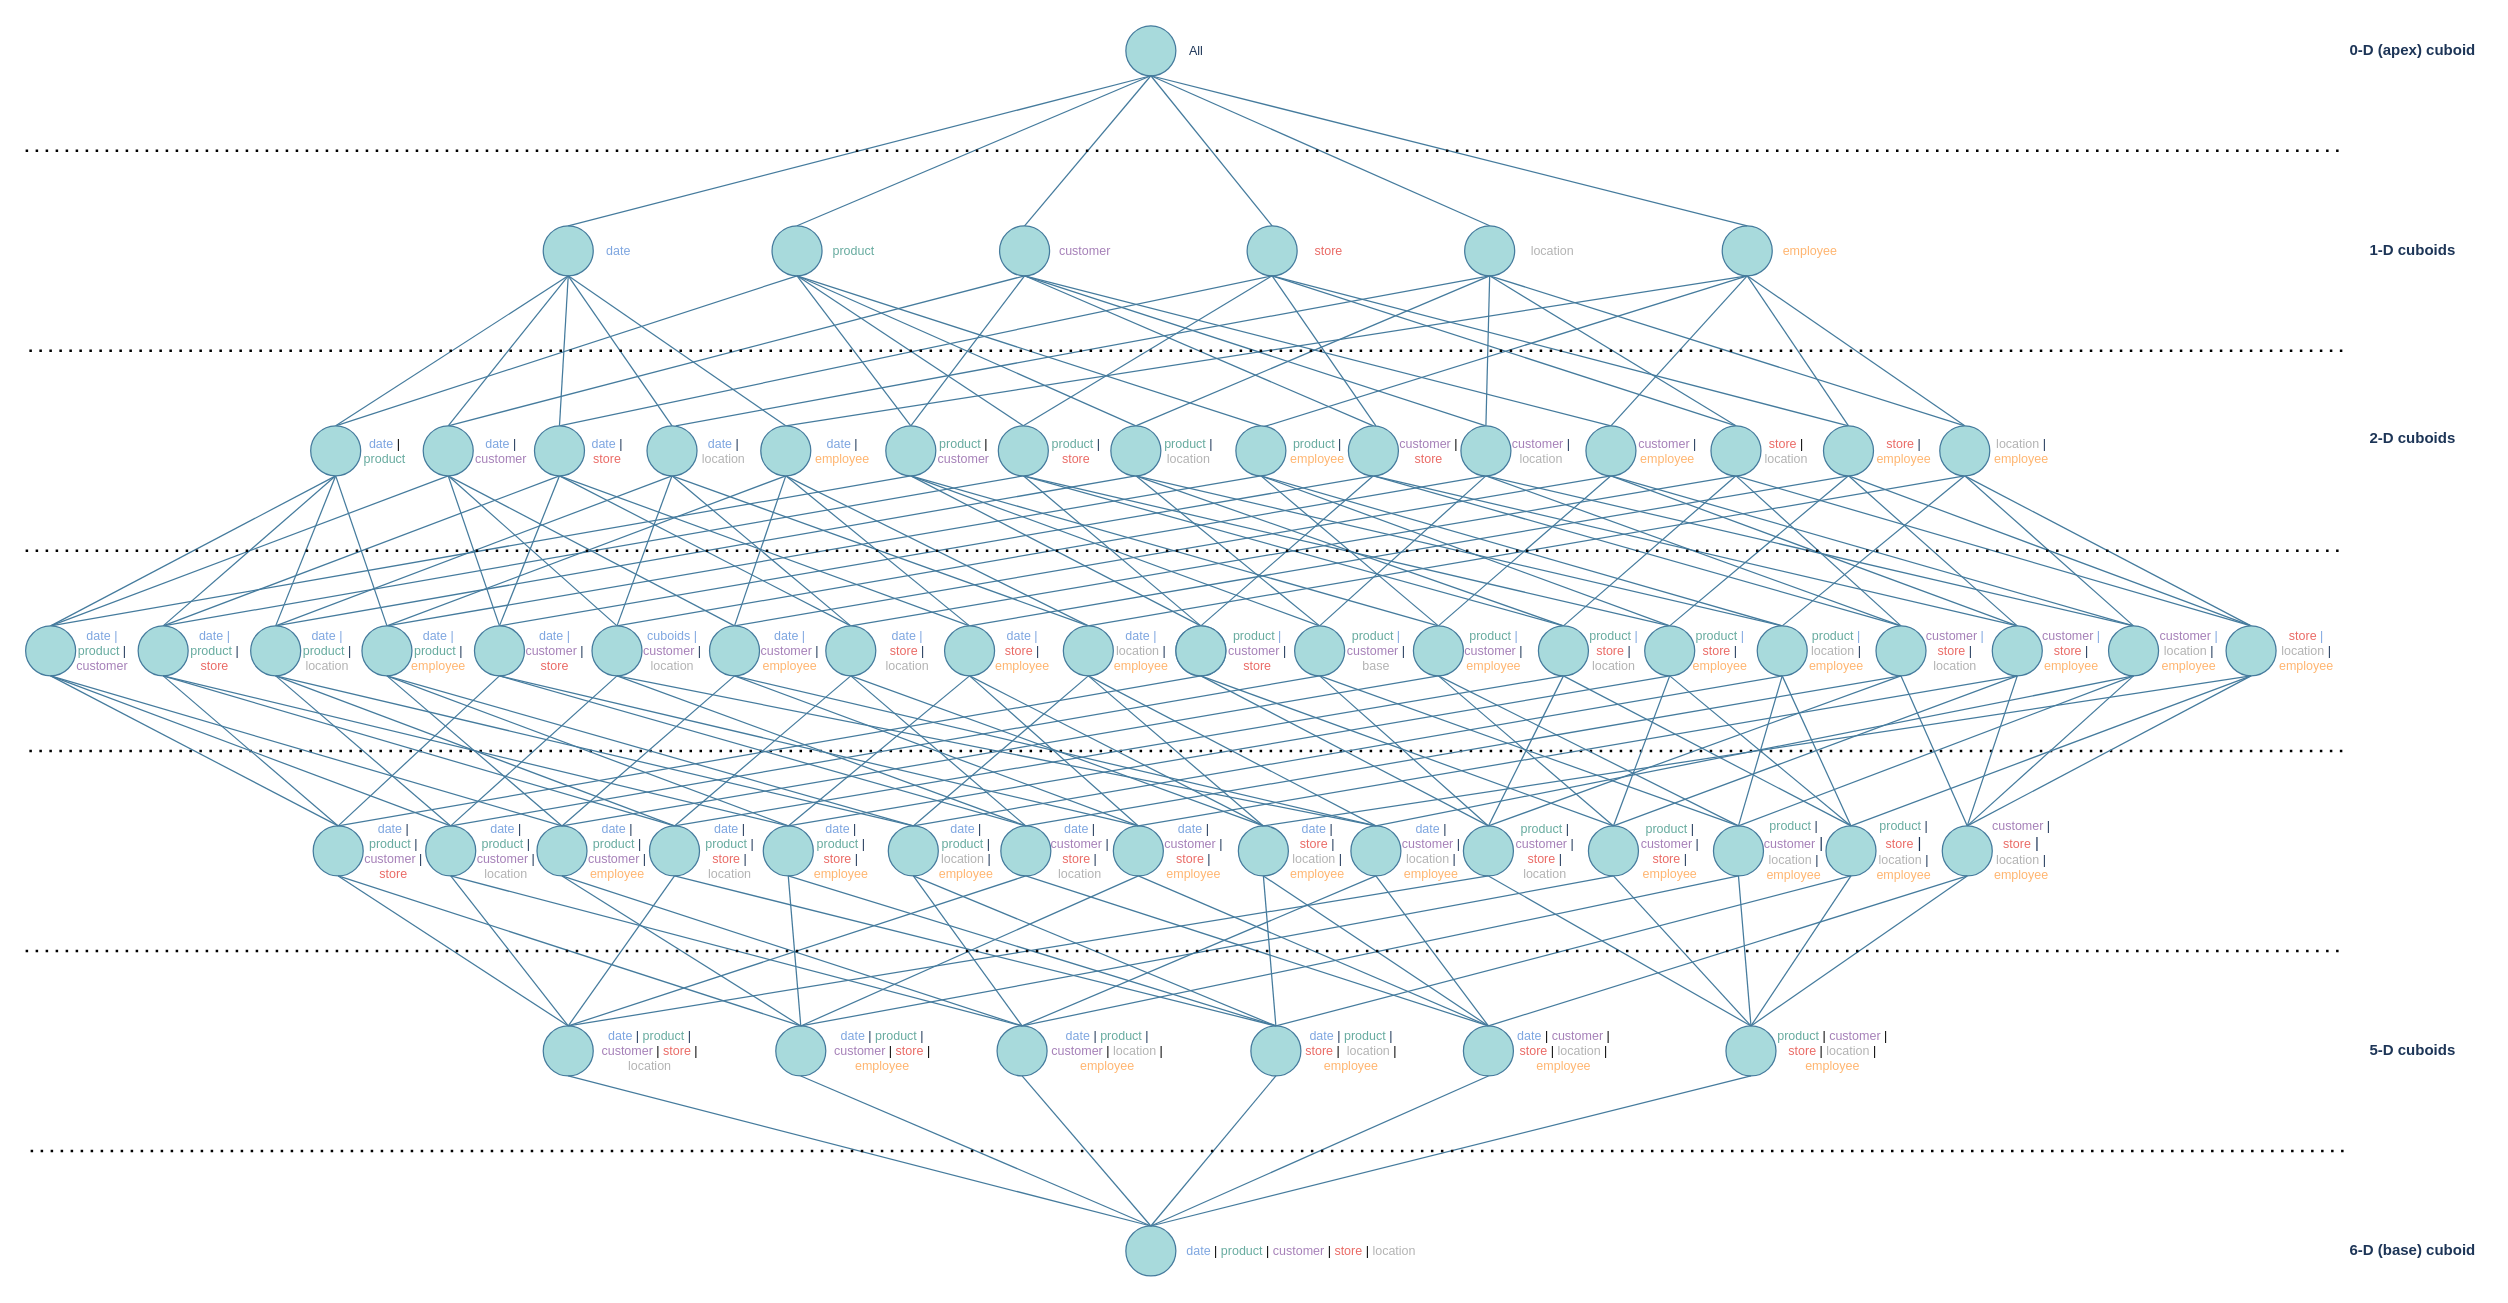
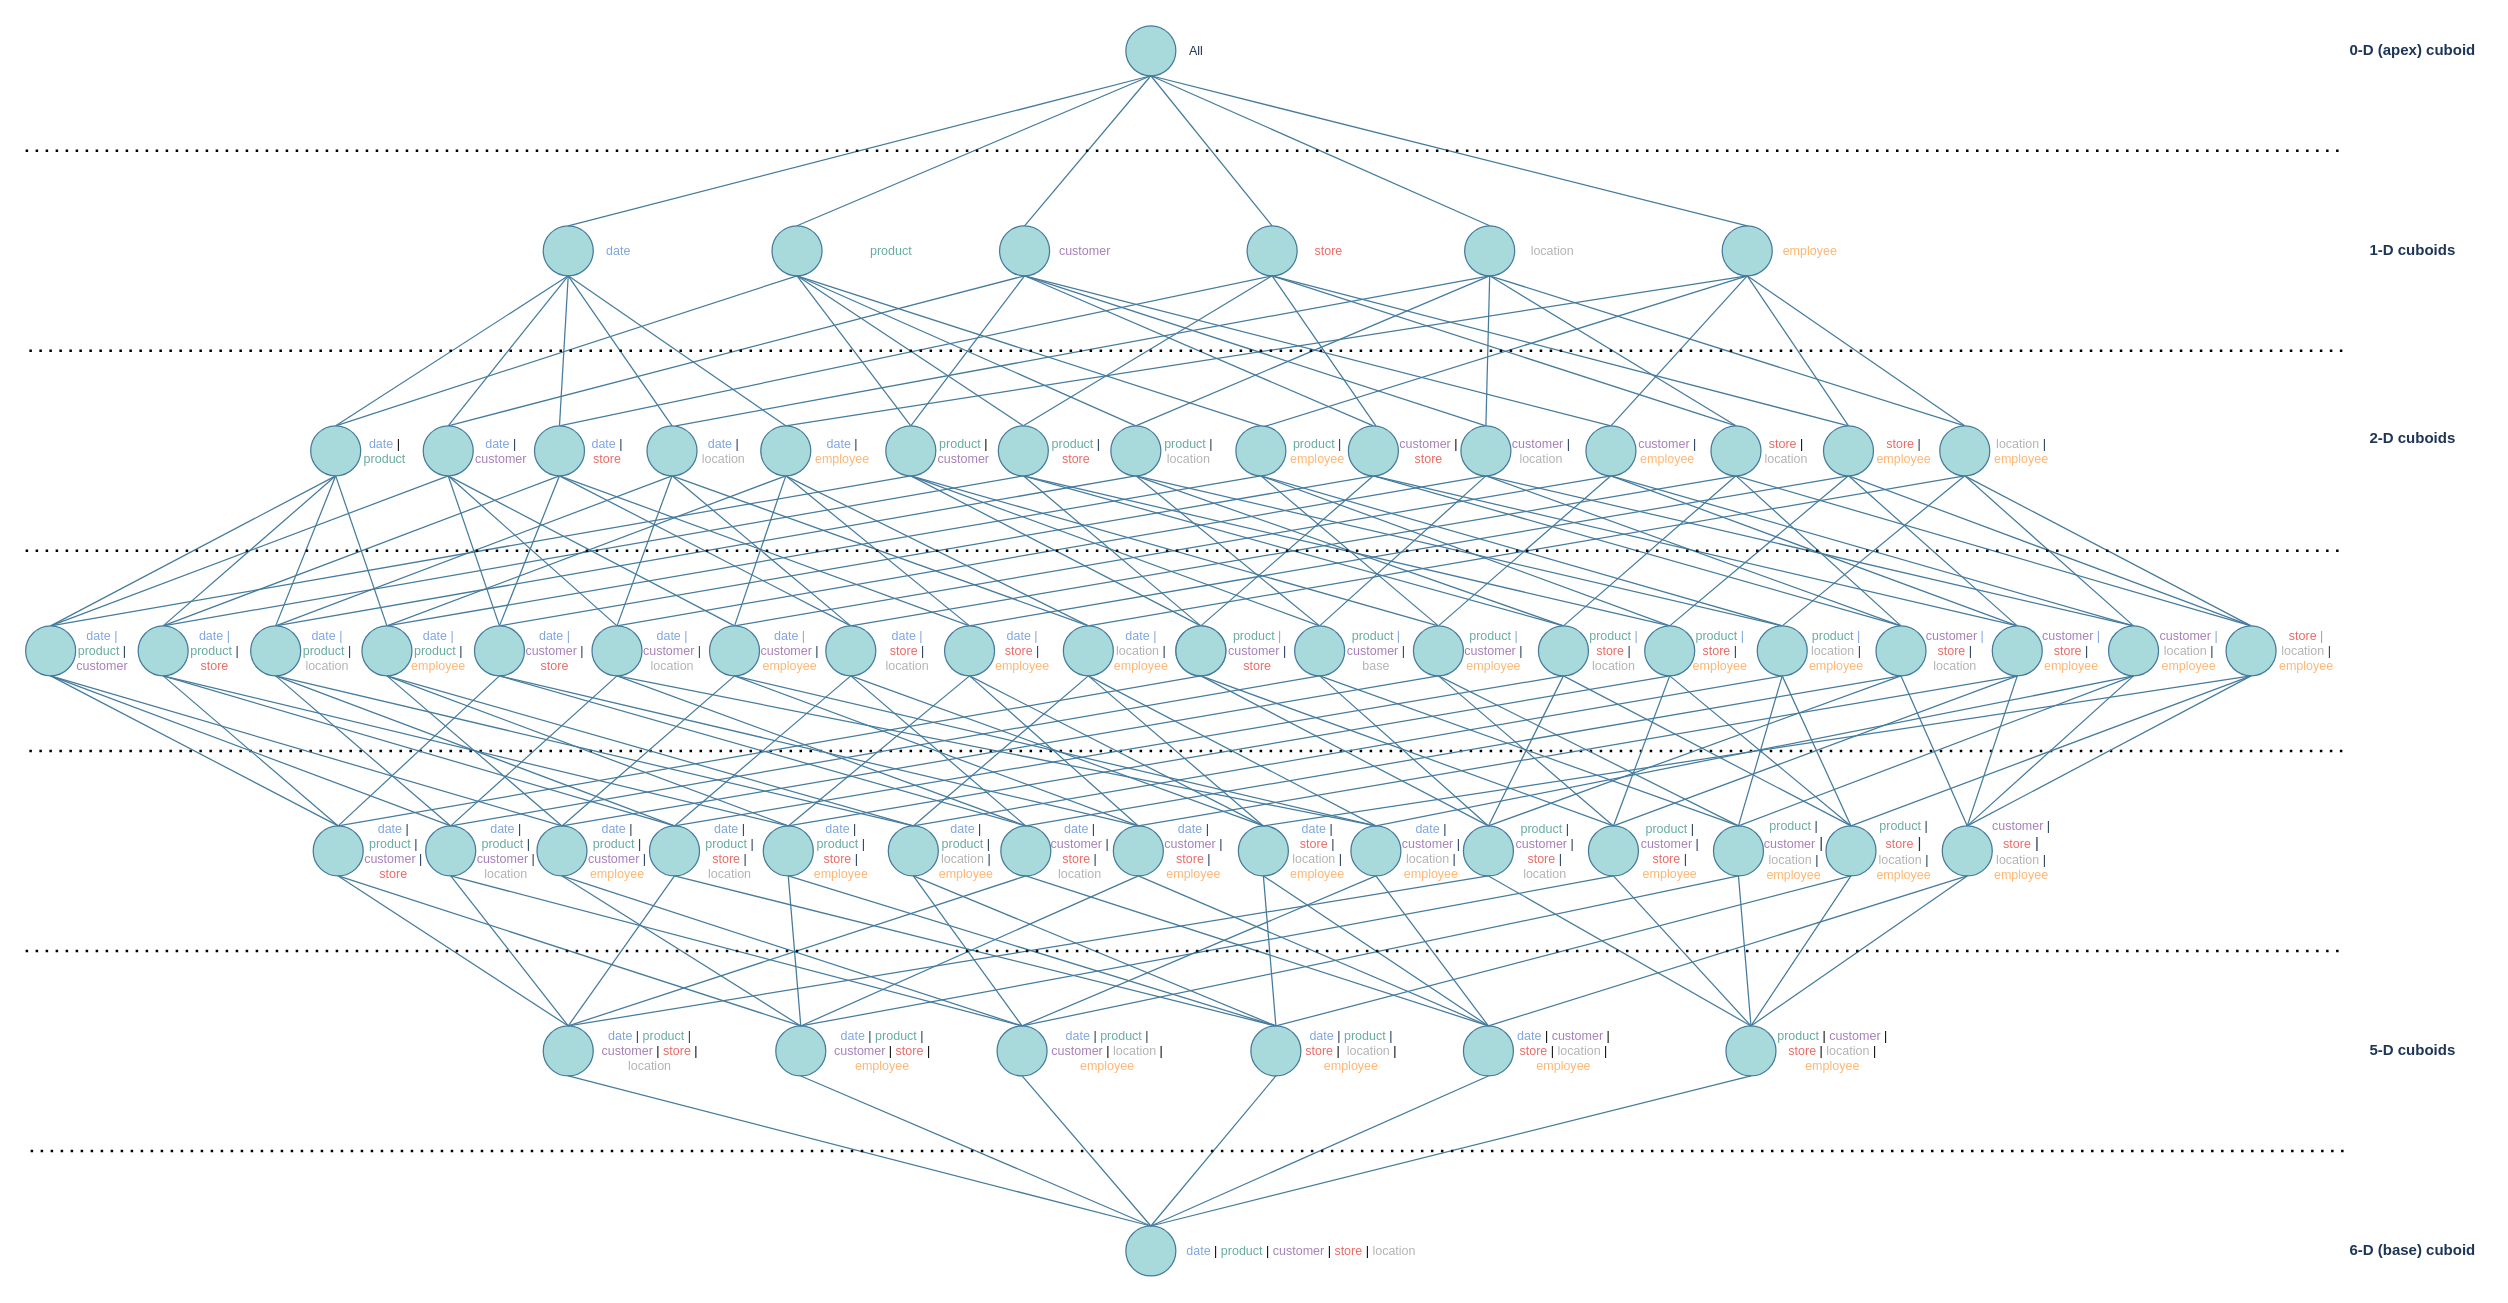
- <mxCell id="11" value="&lt;div&gt;&lt;font color=&quot;#67AB9F&quot;&gt;product&lt;/font&gt;&lt;/div&gt;" style="text;html=1;align=center;verticalAlign=middle;resizable=0;points=[];autosize=1;fontSize=10;fontColor=#1D3557;" vertex="1" parent="3"><mxGeometry x="223" y="10" width="50" height="20" as="geometry" /></mxCell>
+ <mxCell id="11" value="&lt;div&gt;&lt;font color=&quot;#67AB9F&quot;&gt;product&lt;/font&gt;&lt;/div&gt;" style="text;html=1;align=center;verticalAlign=middle;resizable=0;points=[];autosize=1;fontSize=10;fontColor=#1D3557;" vertex="1" parent="3"><mxGeometry x="253" y="10" width="50" height="20" as="geometry" /></mxCell>
- <mxCell id="158" value="&lt;div&gt;&lt;font color=&quot;#7EA6E0&quot;&gt;cuboids |&lt;/font&gt;&lt;/div&gt;&lt;div&gt;&lt;font color=&quot;#A680B8&quot;&gt;customer&lt;/font&gt; |&lt;/div&gt;&lt;div&gt;&lt;font color=&quot;#B3B3B3&quot;&gt;location&lt;/font&gt;&lt;br&gt;&lt;/div&gt;" style="text;html=1;align=center;verticalAlign=middle;resizable=0;points=[];autosize=1;fontSize=10;fontColor=#1D3557;" vertex="1" parent="1"><mxGeometry x="507" y="500" width="60" height="40" as="geometry" /></mxCell>
+ <mxCell id="158" value="&lt;div&gt;&lt;font color=&quot;#7EA6E0&quot;&gt;date |&lt;/font&gt;&lt;/div&gt;&lt;div&gt;&lt;font color=&quot;#A680B8&quot;&gt;customer&lt;/font&gt; |&lt;/div&gt;&lt;div&gt;&lt;font color=&quot;#B3B3B3&quot;&gt;location&lt;/font&gt;&lt;br&gt;&lt;/div&gt;" style="text;html=1;align=center;verticalAlign=middle;resizable=0;points=[];autosize=1;fontSize=10;fontColor=#1D3557;" vertex="1" parent="1"><mxGeometry x="507" y="500" width="60" height="40" as="geometry" /></mxCell>
